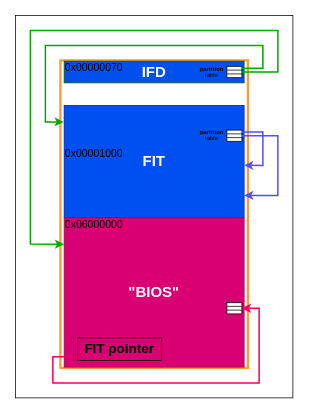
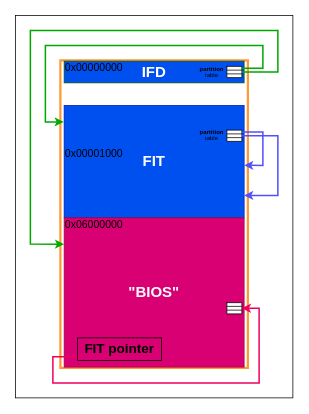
- <mxCell id="41" value="0x00000070" style="text;html=1;align=center;verticalAlign=middle;whiteSpace=wrap;rounded=0;fontSize=14;" parent="1" vertex="1"><mxGeometry x="90" y="79" width="70" height="20" as="geometry" /></mxCell>
+ <mxCell id="41" value="0x00000000" style="text;html=1;align=center;verticalAlign=middle;whiteSpace=wrap;rounded=0;fontSize=14;" parent="1" vertex="1"><mxGeometry x="90" y="79" width="70" height="20" as="geometry" /></mxCell>
